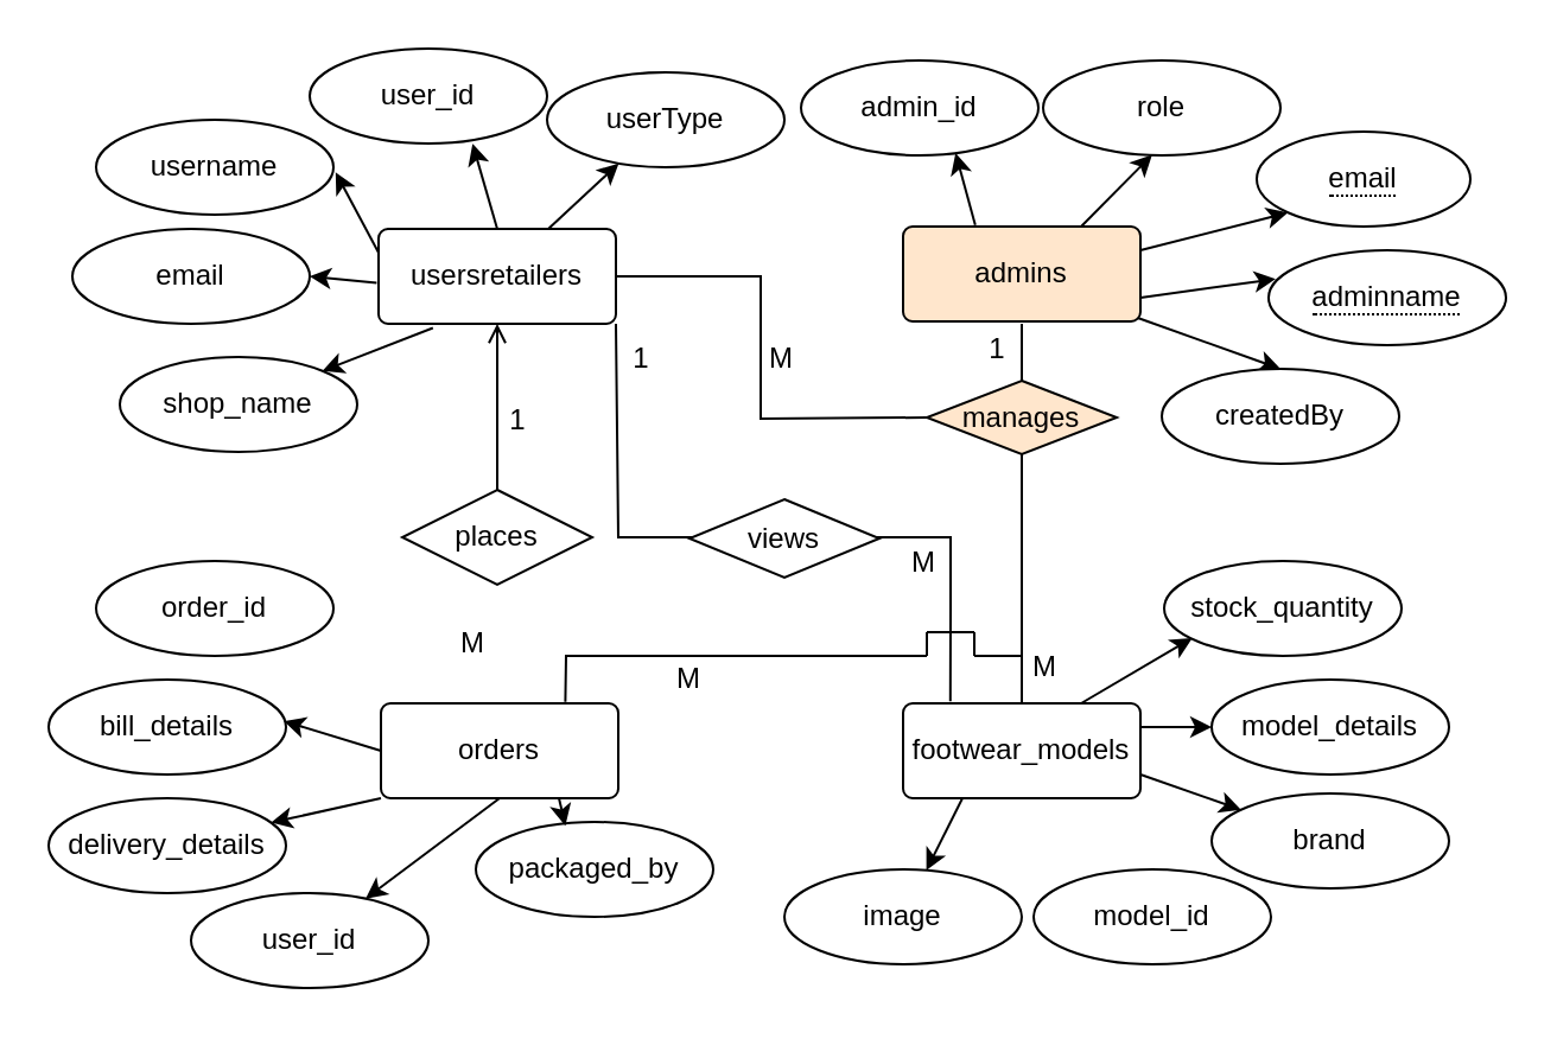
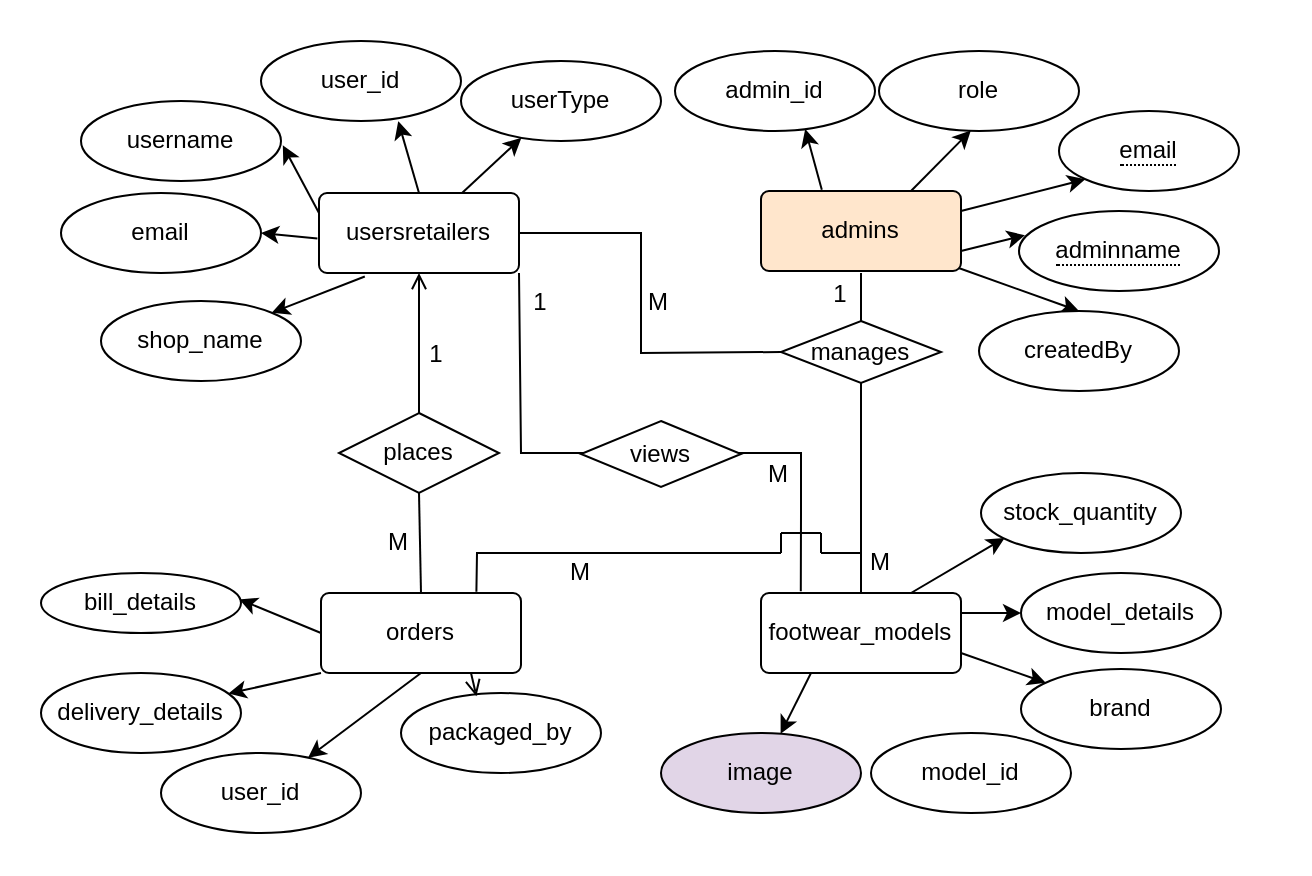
- <mxCell id="8" value="&lt;span style=&quot;border-bottom: 1px dotted&quot;&gt;adminname&lt;/span&gt;" style="ellipse;whiteSpace=wrap;html=1;align=center;strokeColor=default;" parent="1" vertex="1"><mxGeometry x="534" y="105" width="100" height="40" as="geometry" /></mxCell>
+ <mxCell id="8" value="&lt;span style=&quot;border-bottom: 1px dotted&quot;&gt;adminname&lt;/span&gt;" style="ellipse;whiteSpace=wrap;html=1;align=center;strokeColor=default;" parent="1" vertex="1"><mxGeometry x="509" y="105" width="100" height="40" as="geometry" /></mxCell>
- <mxCell id="51" value="manages" style="rhombus;whiteSpace=wrap;html=1;fillColor=#ffe6cc;" parent="1" vertex="1"><mxGeometry x="390" y="160" width="80" height="31" as="geometry" /></mxCell>
+ <mxCell id="51" value="manages" style="rhombus;whiteSpace=wrap;html=1;" parent="1" vertex="1"><mxGeometry x="390" y="160" width="80" height="31" as="geometry" /></mxCell>
- <mxCell id="30" value="order_id" style="ellipse;whiteSpace=wrap;html=1;align=center;" parent="1" vertex="1"><mxGeometry x="40" y="236" width="100" height="40" as="geometry" /></mxCell>
+ <mxCell id="46" value="" style="endArrow=none;html=1;rounded=0;entryX=0.5;entryY=1;entryDx=0;entryDy=0;exitX=0.5;exitY=0;exitDx=0;exitDy=0;" parent="1" source="25" target="47" edge="1"><mxGeometry width="50" height="50" relative="1" as="geometry"><mxPoint x="210" y="296" as="sourcePoint" /><mxPoint x="209" y="136" as="targetPoint" /></mxGeometry></mxCell>
- <mxCell id="26" value="bill_details" style="ellipse;whiteSpace=wrap;html=1;align=center;" parent="1" vertex="1"><mxGeometry x="20" y="286" width="100" height="40" as="geometry" /></mxCell>
+ <mxCell id="26" value="bill_details" style="ellipse;whiteSpace=wrap;html=1;align=center;" parent="1" vertex="1"><mxGeometry x="20" y="286" width="100" height="30" as="geometry" /></mxCell>
- <mxCell id="31" style="rounded=0;orthogonalLoop=1;jettySize=auto;html=1;exitX=0.75;exitY=1;exitDx=0;exitDy=0;entryX=0.377;entryY=0.04;entryDx=0;entryDy=0;entryPerimeter=0;" parent="1" source="25" target="28" edge="1"><mxGeometry relative="1" as="geometry" /></mxCell>
+ <mxCell id="31" style="rounded=0;orthogonalLoop=1;jettySize=auto;html=1;exitX=0.75;exitY=1;exitDx=0;exitDy=0;entryX=0.377;entryY=0.04;entryDx=0;entryDy=0;entryPerimeter=0;endArrow=open;" parent="1" source="25" target="28" edge="1"><mxGeometry relative="1" as="geometry" /></mxCell>
- <mxCell id="38" value="image" style="ellipse;whiteSpace=wrap;html=1;align=center;" parent="1" vertex="1"><mxGeometry x="330" y="366" width="100" height="40" as="geometry" /></mxCell>
+ <mxCell id="38" value="image" style="ellipse;whiteSpace=wrap;html=1;align=center;fillColor=#e1d5e7;" parent="1" vertex="1"><mxGeometry x="330" y="366" width="100" height="40" as="geometry" /></mxCell>
